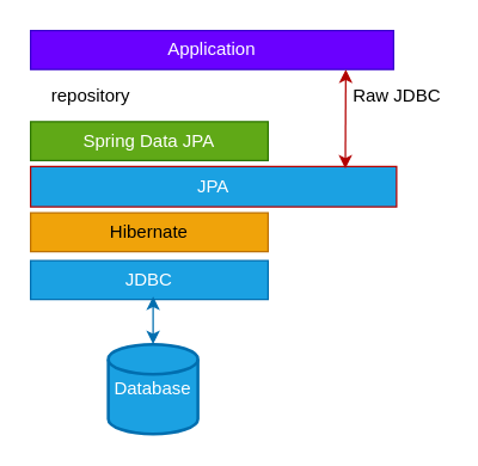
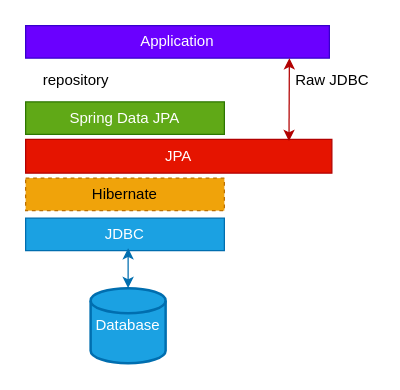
- <mxCell id="4" value="JPA" style="rounded=0;whiteSpace=wrap;html=1;fillColor=#1ba1e2;fontColor=#ffffff;strokeColor=#B20000;" vertex="1" parent="1"><mxGeometry x="20" y="111" width="245" height="27" as="geometry" /></mxCell>
+ <mxCell id="4" value="JPA" style="rounded=0;whiteSpace=wrap;html=1;fillColor=#e51400;fontColor=#ffffff;strokeColor=#B20000;" vertex="1" parent="1"><mxGeometry x="20" y="111" width="245" height="27" as="geometry" /></mxCell>
- <mxCell id="5" value="Hibernate" style="rounded=0;whiteSpace=wrap;html=1;fillColor=#f0a30a;fontColor=#000000;strokeColor=#BD7000;" vertex="1" parent="1"><mxGeometry x="20" y="142" width="159" height="26" as="geometry" /></mxCell>
+ <mxCell id="5" value="Hibernate" style="rounded=0;whiteSpace=wrap;html=1;fillColor=#f0a30a;fontColor=#000000;strokeColor=#BD7000;dashed=1;" vertex="1" parent="1"><mxGeometry x="20" y="142" width="159" height="26" as="geometry" /></mxCell>
